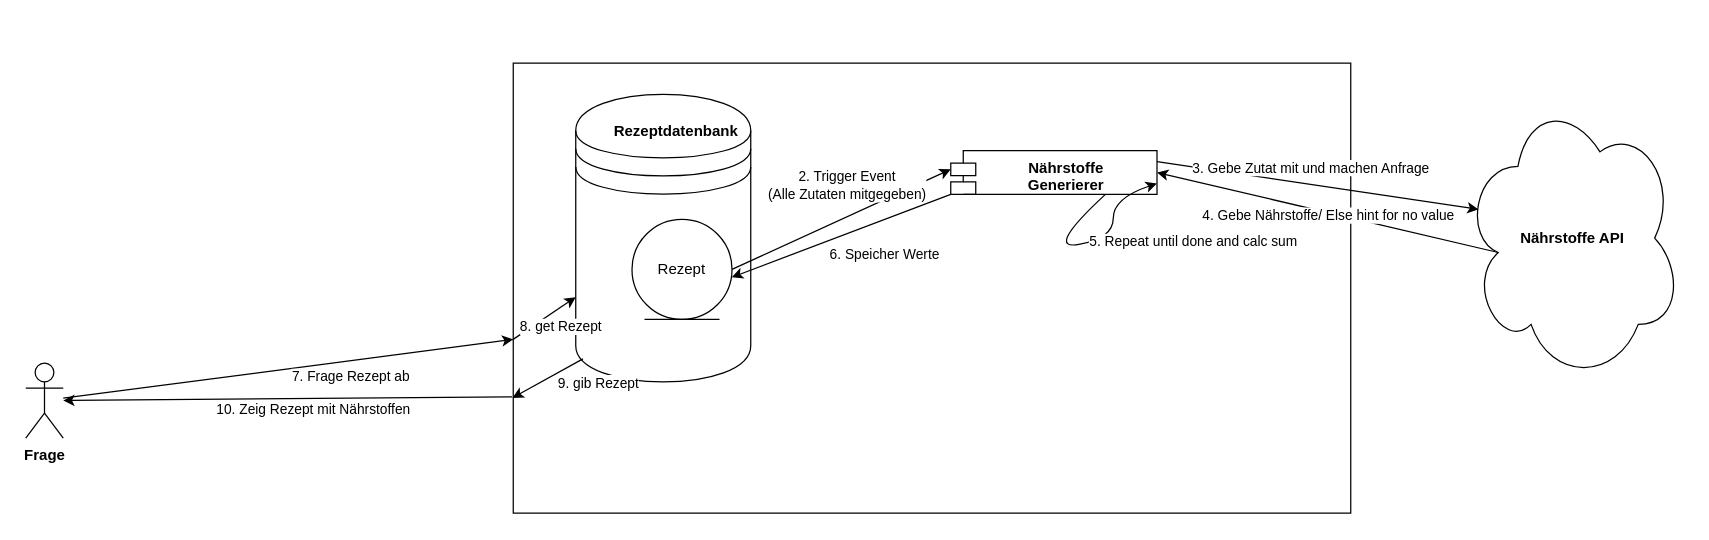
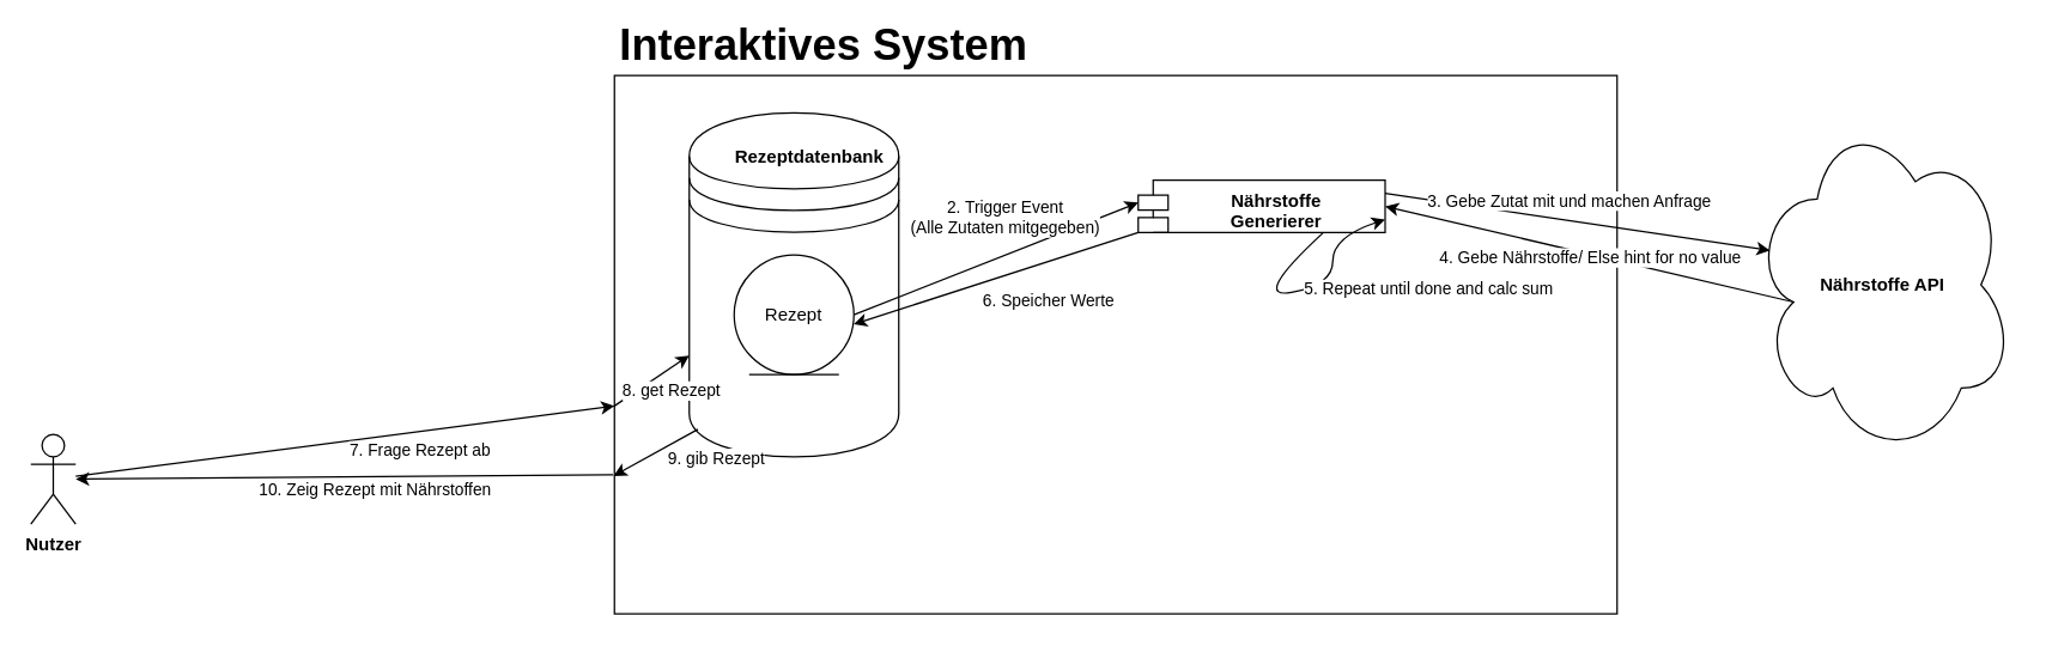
+ <mxCell id="8" value="&lt;b&gt;&lt;font style=&quot;font-size: 29px&quot;&gt;Interaktives System&lt;/font&gt;&lt;/b&gt;" style="text;html=1;strokeColor=none;fillColor=none;align=center;verticalAlign=middle;whiteSpace=wrap;rounded=0;" parent="1" vertex="1"><mxGeometry x="410" width="280" height="20" as="geometry" y="20" /></mxCell>
- <mxCell id="13" value="Rezept" style="ellipse;shape=umlEntity;whiteSpace=wrap;html=1;" vertex="1" parent="1"><mxGeometry x="505" y="175" width="80" height="80" as="geometry" /></mxCell>
+ <mxCell id="13" value="Rezept" style="ellipse;shape=umlEntity;whiteSpace=wrap;html=1;" vertex="1" parent="1"><mxGeometry x="490" y="170" width="80" height="80" as="geometry" /></mxCell>
- <mxCell id="6" value="Frage" style="shape=umlActor;verticalLabelPosition=bottom;verticalAlign=top;html=1;outlineConnect=0;fontStyle=1" parent="1" vertex="1"><mxGeometry x="20" y="290" width="30" height="60" as="geometry" /></mxCell>
+ <mxCell id="6" value="Nutzer" style="shape=umlActor;verticalLabelPosition=bottom;verticalAlign=top;html=1;outlineConnect=0;fontStyle=1" parent="1" vertex="1"><mxGeometry x="20" y="290" width="30" height="60" as="geometry" /></mxCell>
